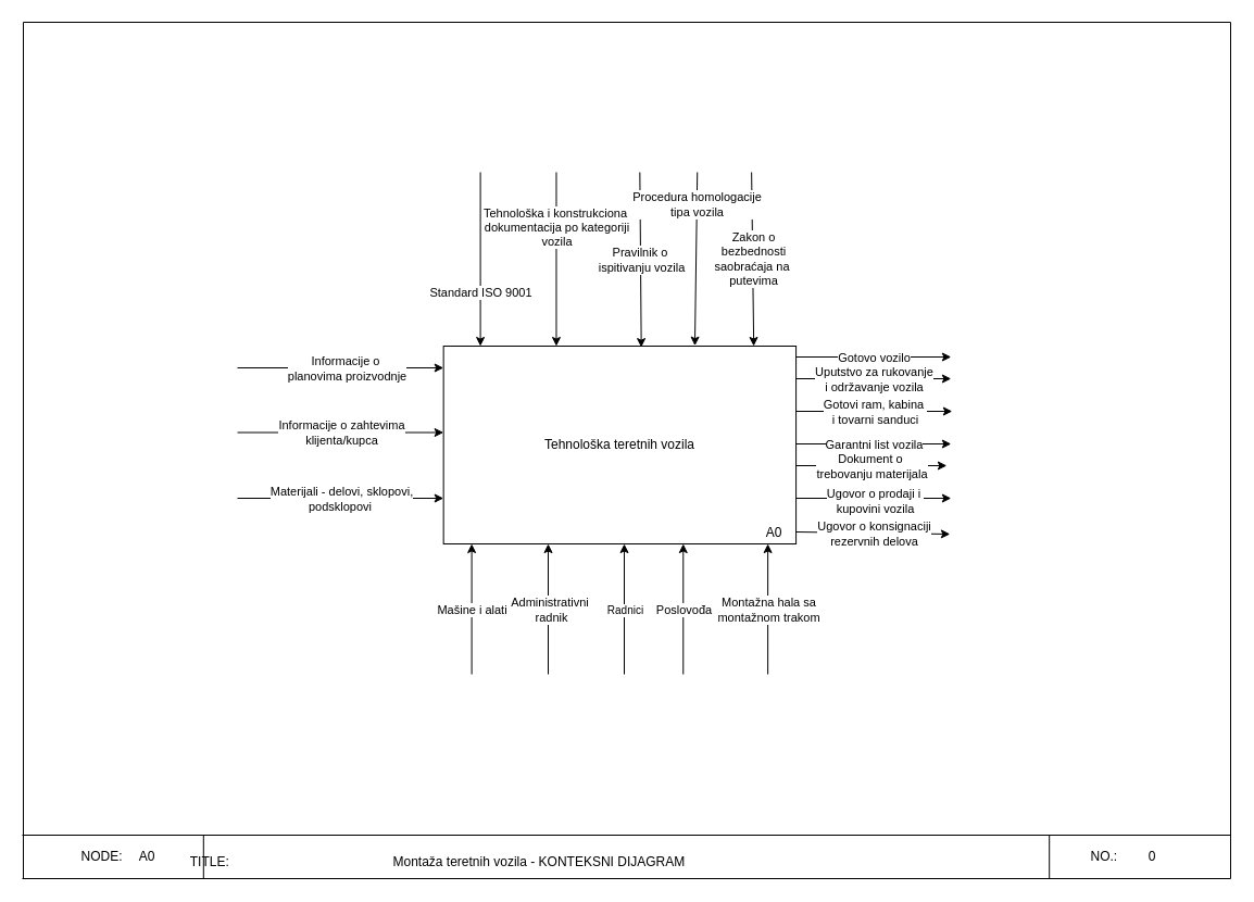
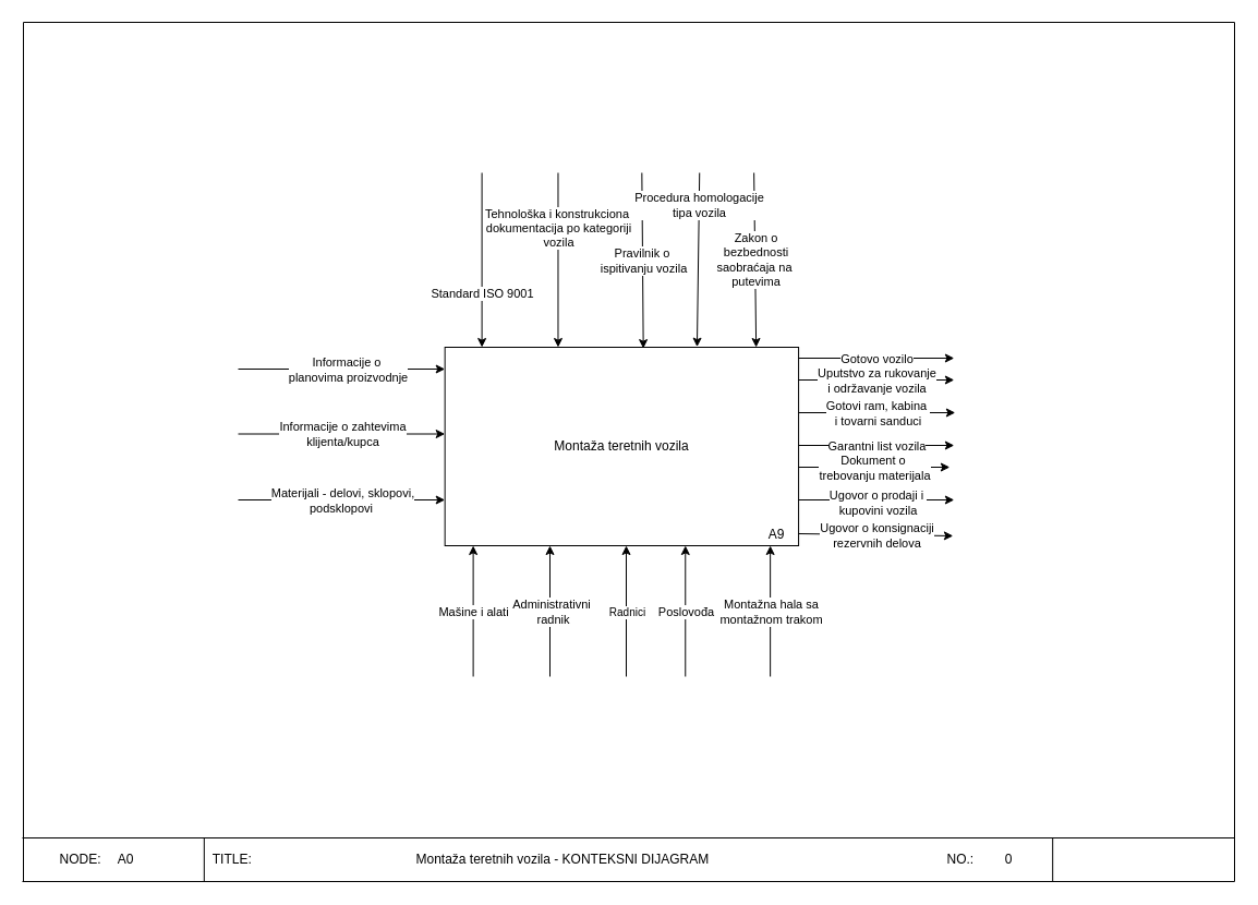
- <mxCell id="21" value="Tehnološka teretnih vozila" style="rounded=0;whiteSpace=wrap;html=1;container=0;" parent="14" vertex="1"><mxGeometry x="189.659" y="160" width="324.416" height="182" as="geometry" /></mxCell>
+ <mxCell id="21" value="Montaža teretnih vozila" style="rounded=0;whiteSpace=wrap;html=1;container=0;" parent="14" vertex="1"><mxGeometry x="189.659" y="160" width="324.416" height="182" as="geometry" /></mxCell>
- <mxCell id="42" value="A0" style="text;html=1;strokeColor=none;fillColor=none;align=center;verticalAlign=middle;whiteSpace=wrap;rounded=0;container=0;" parent="14" vertex="1"><mxGeometry x="474.146" y="322" width="39.928" height="20" as="geometry" /></mxCell>
+ <mxCell id="42" value="A9" style="text;html=1;strokeColor=none;fillColor=none;align=center;verticalAlign=middle;whiteSpace=wrap;rounded=0;container=0;" parent="14" vertex="1"><mxGeometry x="474.146" y="322" width="39.928" height="20" as="geometry" /></mxCell>
- <mxCell id="10" value="NODE:&lt;span style=&quot;white-space: pre;&quot;&gt;&#09;&lt;/span&gt;A0" style="text;html=1;align=center;verticalAlign=middle;resizable=0;points=[];autosize=1;strokeColor=none;fillColor=none;" parent="5" vertex="1"><mxGeometry x="47.8" y="10" width="80" height="20" as="geometry" /></mxCell>
+ <mxCell id="10" value="NODE:&lt;span style=&quot;white-space: pre;&quot;&gt;&#09;&lt;/span&gt;A0" style="text;html=1;align=center;verticalAlign=middle;resizable=0;points=[];autosize=1;strokeColor=none;fillColor=none;" parent="5" vertex="1"><mxGeometry x="27.8" y="10" width="80" height="20" as="geometry" /></mxCell>
- <mxCell id="12" value="NO.:&lt;span style=&quot;white-space: pre;&quot;&gt;&#09;&lt;/span&gt;&lt;span style=&quot;white-space: pre;&quot;&gt;&#09;&lt;/span&gt;0" style="text;html=1;align=center;verticalAlign=middle;resizable=0;points=[];autosize=1;strokeColor=none;fillColor=none;" parent="5" vertex="1"><mxGeometry x="972.998" y="10" width="80" height="20" as="geometry" /></mxCell>
+ <mxCell id="12" value="NO.:&lt;span style=&quot;white-space: pre;&quot;&gt;&#09;&lt;/span&gt;&lt;span style=&quot;white-space: pre;&quot;&gt;&#09;&lt;/span&gt;0" style="text;html=1;align=center;verticalAlign=middle;resizable=0;points=[];autosize=1;strokeColor=none;fillColor=none;" parent="5" vertex="1"><mxGeometry x="837.998" y="10" width="80" height="20" as="geometry" /></mxCell>
- <mxCell id="11" value="TITLE:&lt;span style=&quot;white-space: pre;&quot;&gt;&#09;&lt;/span&gt;&lt;span style=&quot;white-space: pre;&quot;&gt;&#09;&lt;span style=&quot;white-space: pre;&quot;&gt;&#09;&lt;/span&gt;&lt;span style=&quot;white-space: pre;&quot;&gt;&#09;&lt;/span&gt;&lt;span style=&quot;white-space: pre;&quot;&gt;&#09;&lt;/span&gt;&lt;/span&gt;&lt;span style=&quot;white-space: pre;&quot;&gt;&#09;&lt;/span&gt;Montaža teretnih vozila - KONTEKSNI DIJAGRAM" style="text;html=1;align=center;verticalAlign=middle;resizable=0;points=[];autosize=1;strokeColor=none;fillColor=none;" parent="5" vertex="1"><mxGeometry x="146.8" y="15" width="470" height="20" as="geometry" /></mxCell>
+ <mxCell id="11" value="TITLE:&lt;span style=&quot;white-space: pre;&quot;&gt;&#09;&lt;/span&gt;&lt;span style=&quot;white-space: pre;&quot;&gt;&#09;&lt;span style=&quot;white-space: pre;&quot;&gt;&#09;&lt;/span&gt;&lt;span style=&quot;white-space: pre;&quot;&gt;&#09;&lt;/span&gt;&lt;span style=&quot;white-space: pre;&quot;&gt;&#09;&lt;/span&gt;&lt;/span&gt;&lt;span style=&quot;white-space: pre;&quot;&gt;&#09;&lt;/span&gt;Montaža teretnih vozila - KONTEKSNI DIJAGRAM" style="text;html=1;align=center;verticalAlign=middle;resizable=0;points=[];autosize=1;strokeColor=none;fillColor=none;" parent="5" vertex="1"><mxGeometry x="166.8" y="10" width="470" height="20" as="geometry" /></mxCell>
